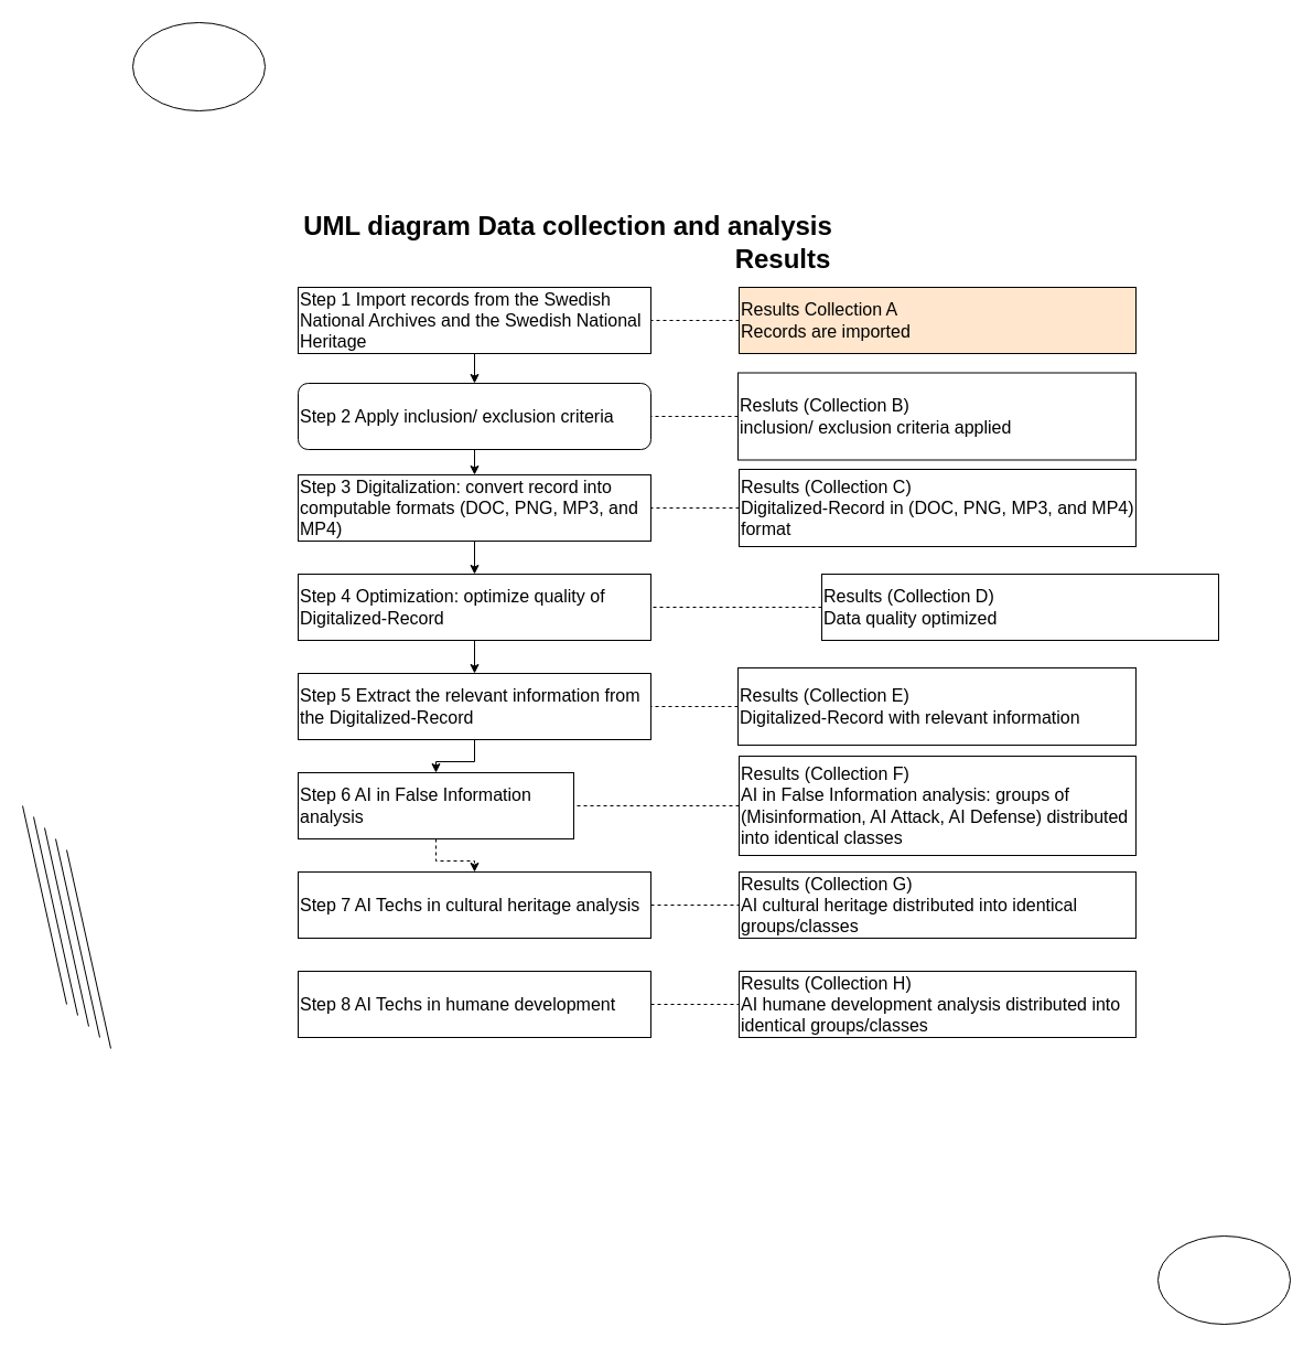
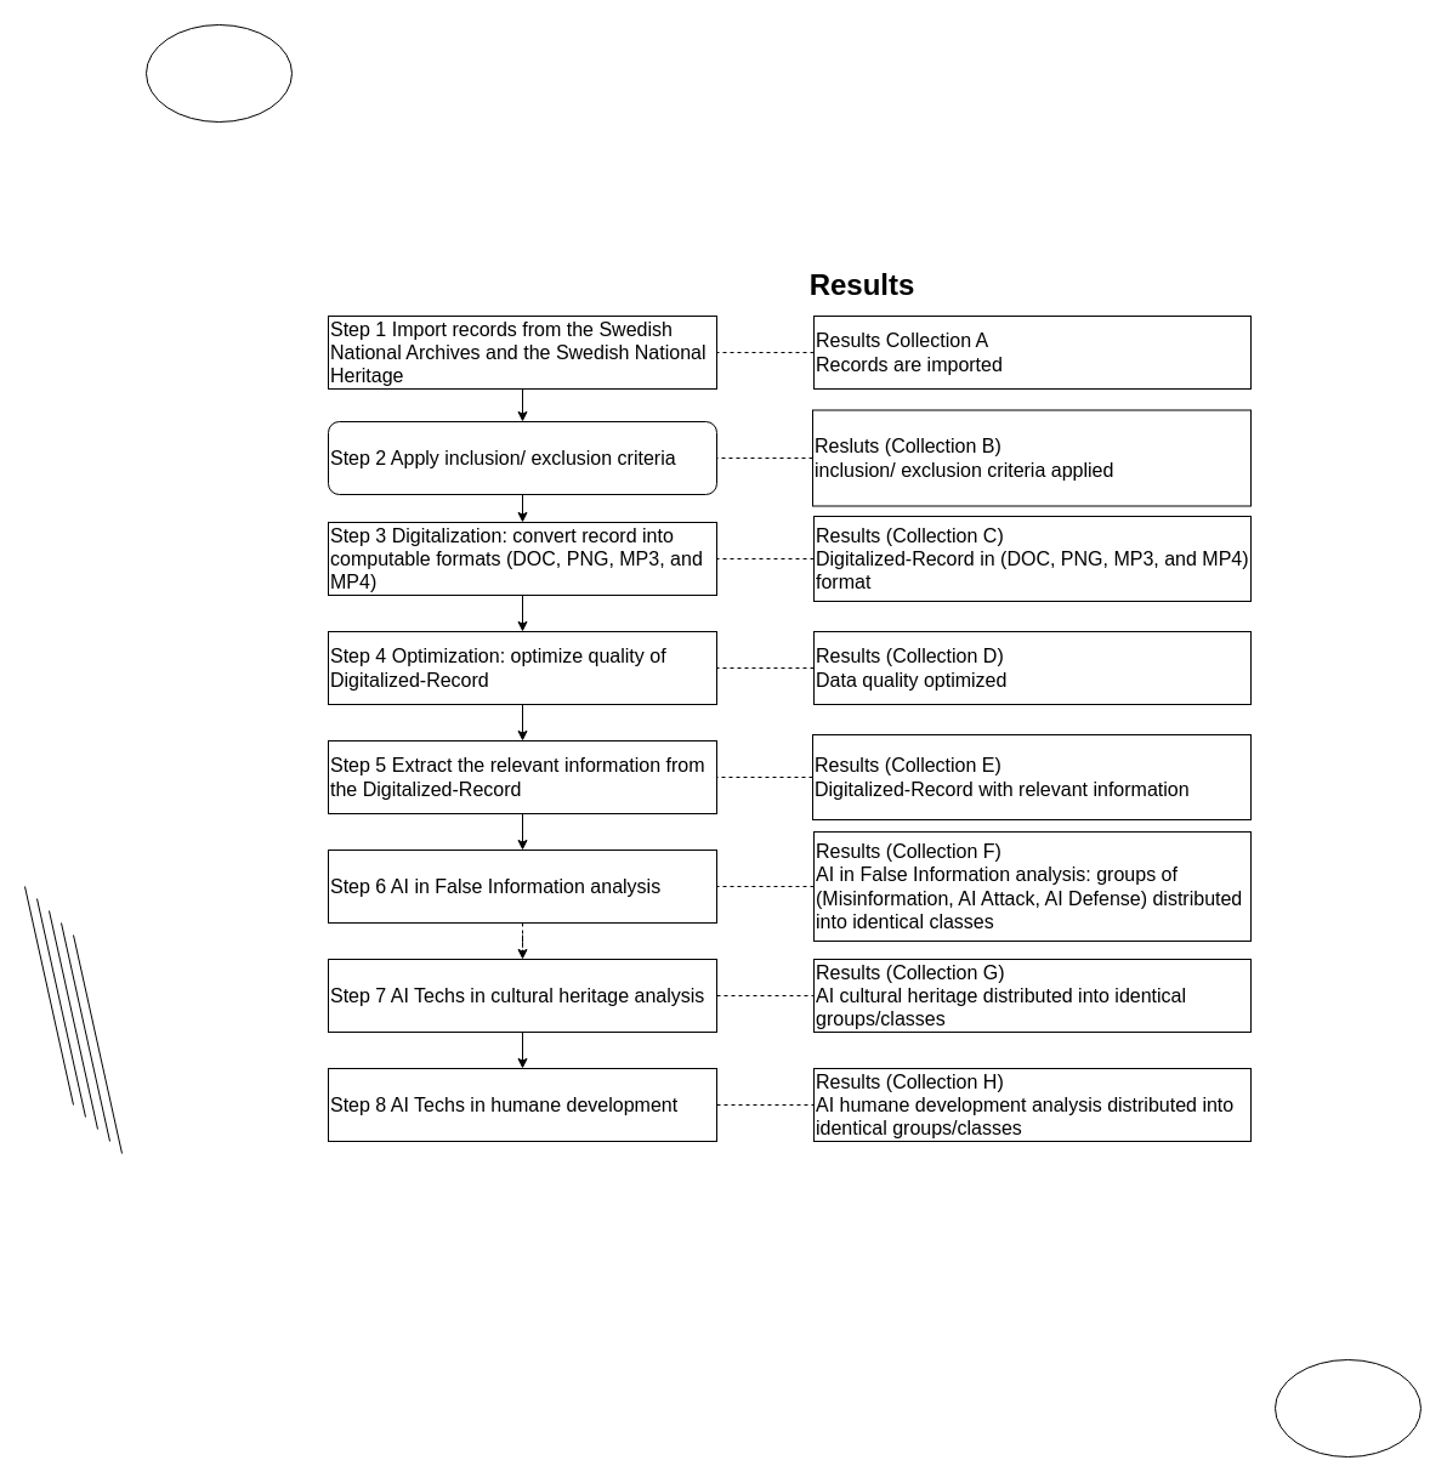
- <mxCell id="34" value="&lt;span style=&quot;font-size: 24px;&quot;&gt;UML diagram&amp;nbsp;Data collection and analysis&lt;/span&gt;" style="text;html=1;strokeColor=none;fillColor=none;align=center;verticalAlign=middle;whiteSpace=wrap;rounded=0;fontStyle=1;fontSize=24;labelBackgroundColor=none;" parent="1" vertex="1"><mxGeometry x="260" width="510" height="30" as="geometry" y="190" /></mxCell>
- <mxCell id="4" value="Results Collection A &lt;br&gt;Records are imported" style="rounded=0;whiteSpace=wrap;html=1;align=left;fontStyle=0;fontSize=16;labelBackgroundColor=none;fillColor=#ffe6cc;" parent="1" vertex="1"><mxGeometry x="670" y="260" width="360" height="60" as="geometry" /></mxCell>
+ <mxCell id="4" value="Results Collection A &lt;br&gt;Records are imported" style="rounded=0;whiteSpace=wrap;html=1;align=left;fontStyle=0;fontSize=16;labelBackgroundColor=none;" parent="1" vertex="1"><mxGeometry x="670" y="260" width="360" height="60" as="geometry" /></mxCell>
- <mxCell id="13" value="Results (Collection D)&lt;br&gt;Data quality optimized" style="rounded=0;whiteSpace=wrap;html=1;align=left;fontStyle=0;fontSize=16;labelBackgroundColor=none;" parent="1" vertex="1"><mxGeometry x="745" y="520" width="360" height="60" as="geometry" /></mxCell>
+ <mxCell id="13" value="Results (Collection D)&lt;br&gt;Data quality optimized" style="rounded=0;whiteSpace=wrap;html=1;align=left;fontStyle=0;fontSize=16;labelBackgroundColor=none;" parent="1" vertex="1"><mxGeometry x="670" y="520" width="360" height="60" as="geometry" /></mxCell>
- <mxCell id="20" value="&lt;div&gt;Step 6 AI in False Information analysis&lt;/div&gt;" style="rounded=0;whiteSpace=wrap;html=1;align=left;fontStyle=0;fontSize=16;labelBackgroundColor=none;" parent="1" vertex="1"><mxGeometry x="270" y="700" width="250" height="60" as="geometry" /></mxCell>
+ <mxCell id="20" value="&lt;div&gt;Step 6 AI in False Information analysis&lt;/div&gt;" style="rounded=0;whiteSpace=wrap;html=1;align=left;fontStyle=0;fontSize=16;labelBackgroundColor=none;" parent="1" vertex="1"><mxGeometry x="270" y="700" width="320" height="60" as="geometry" /></mxCell>
+ <mxCell id="35" style="edgeStyle=orthogonalEdgeStyle;rounded=0;orthogonalLoop=1;jettySize=auto;html=1;exitX=0.5;exitY=1;exitDx=0;exitDy=0;entryX=0.5;entryY=0;entryDx=0;entryDy=0;labelBackgroundColor=none;fontColor=default;" edge="1" parent="1" source="36" target="38"><mxGeometry relative="1" as="geometry" /></mxCell>
